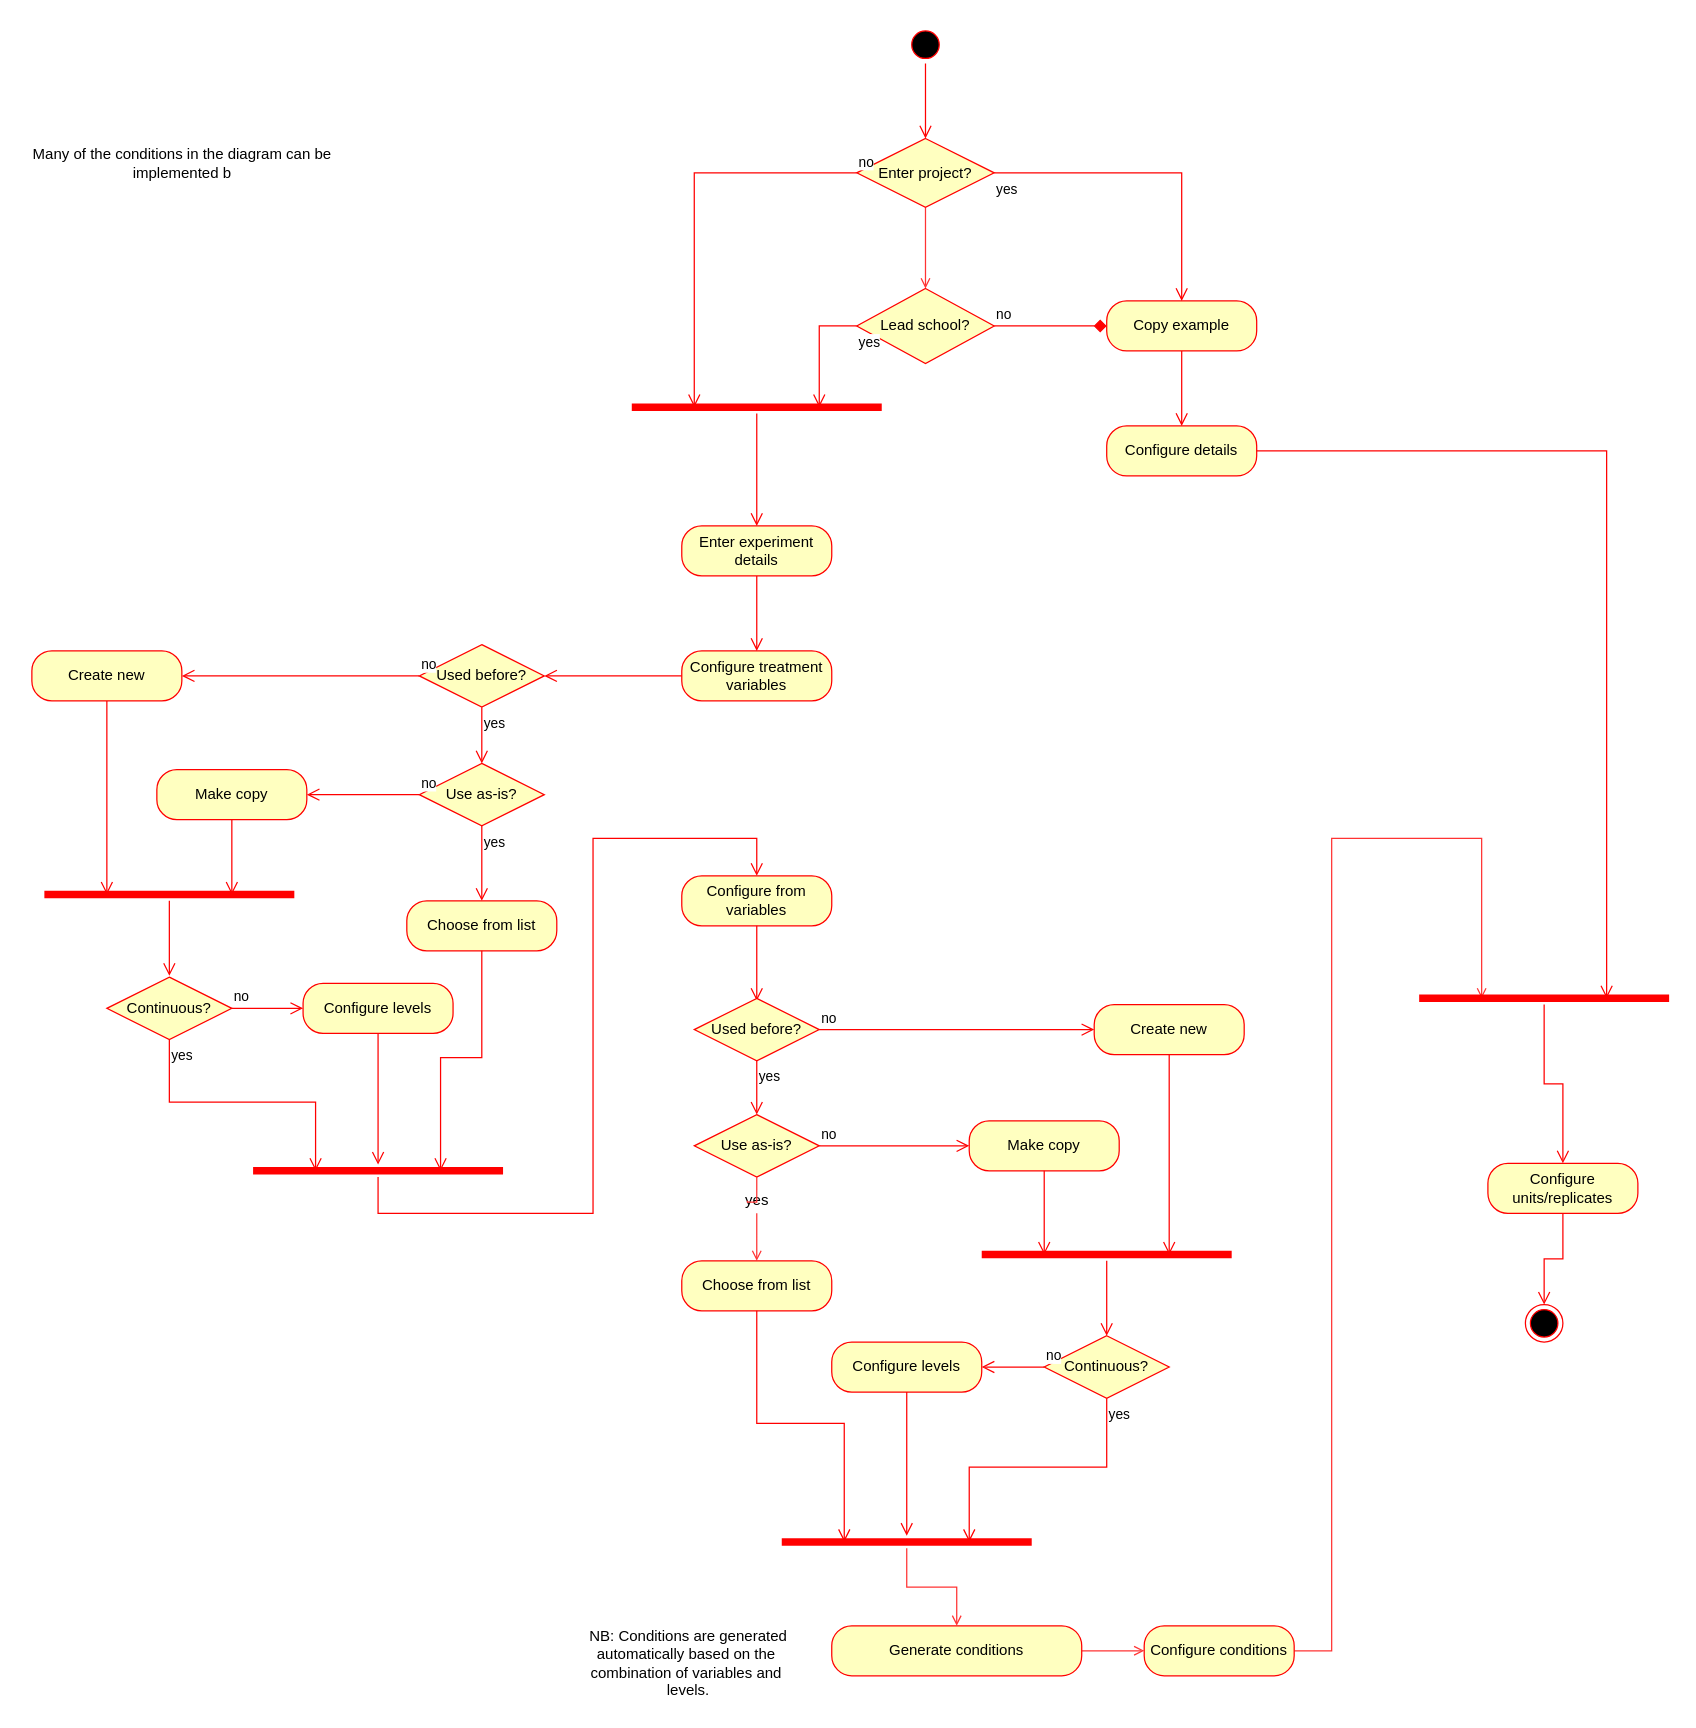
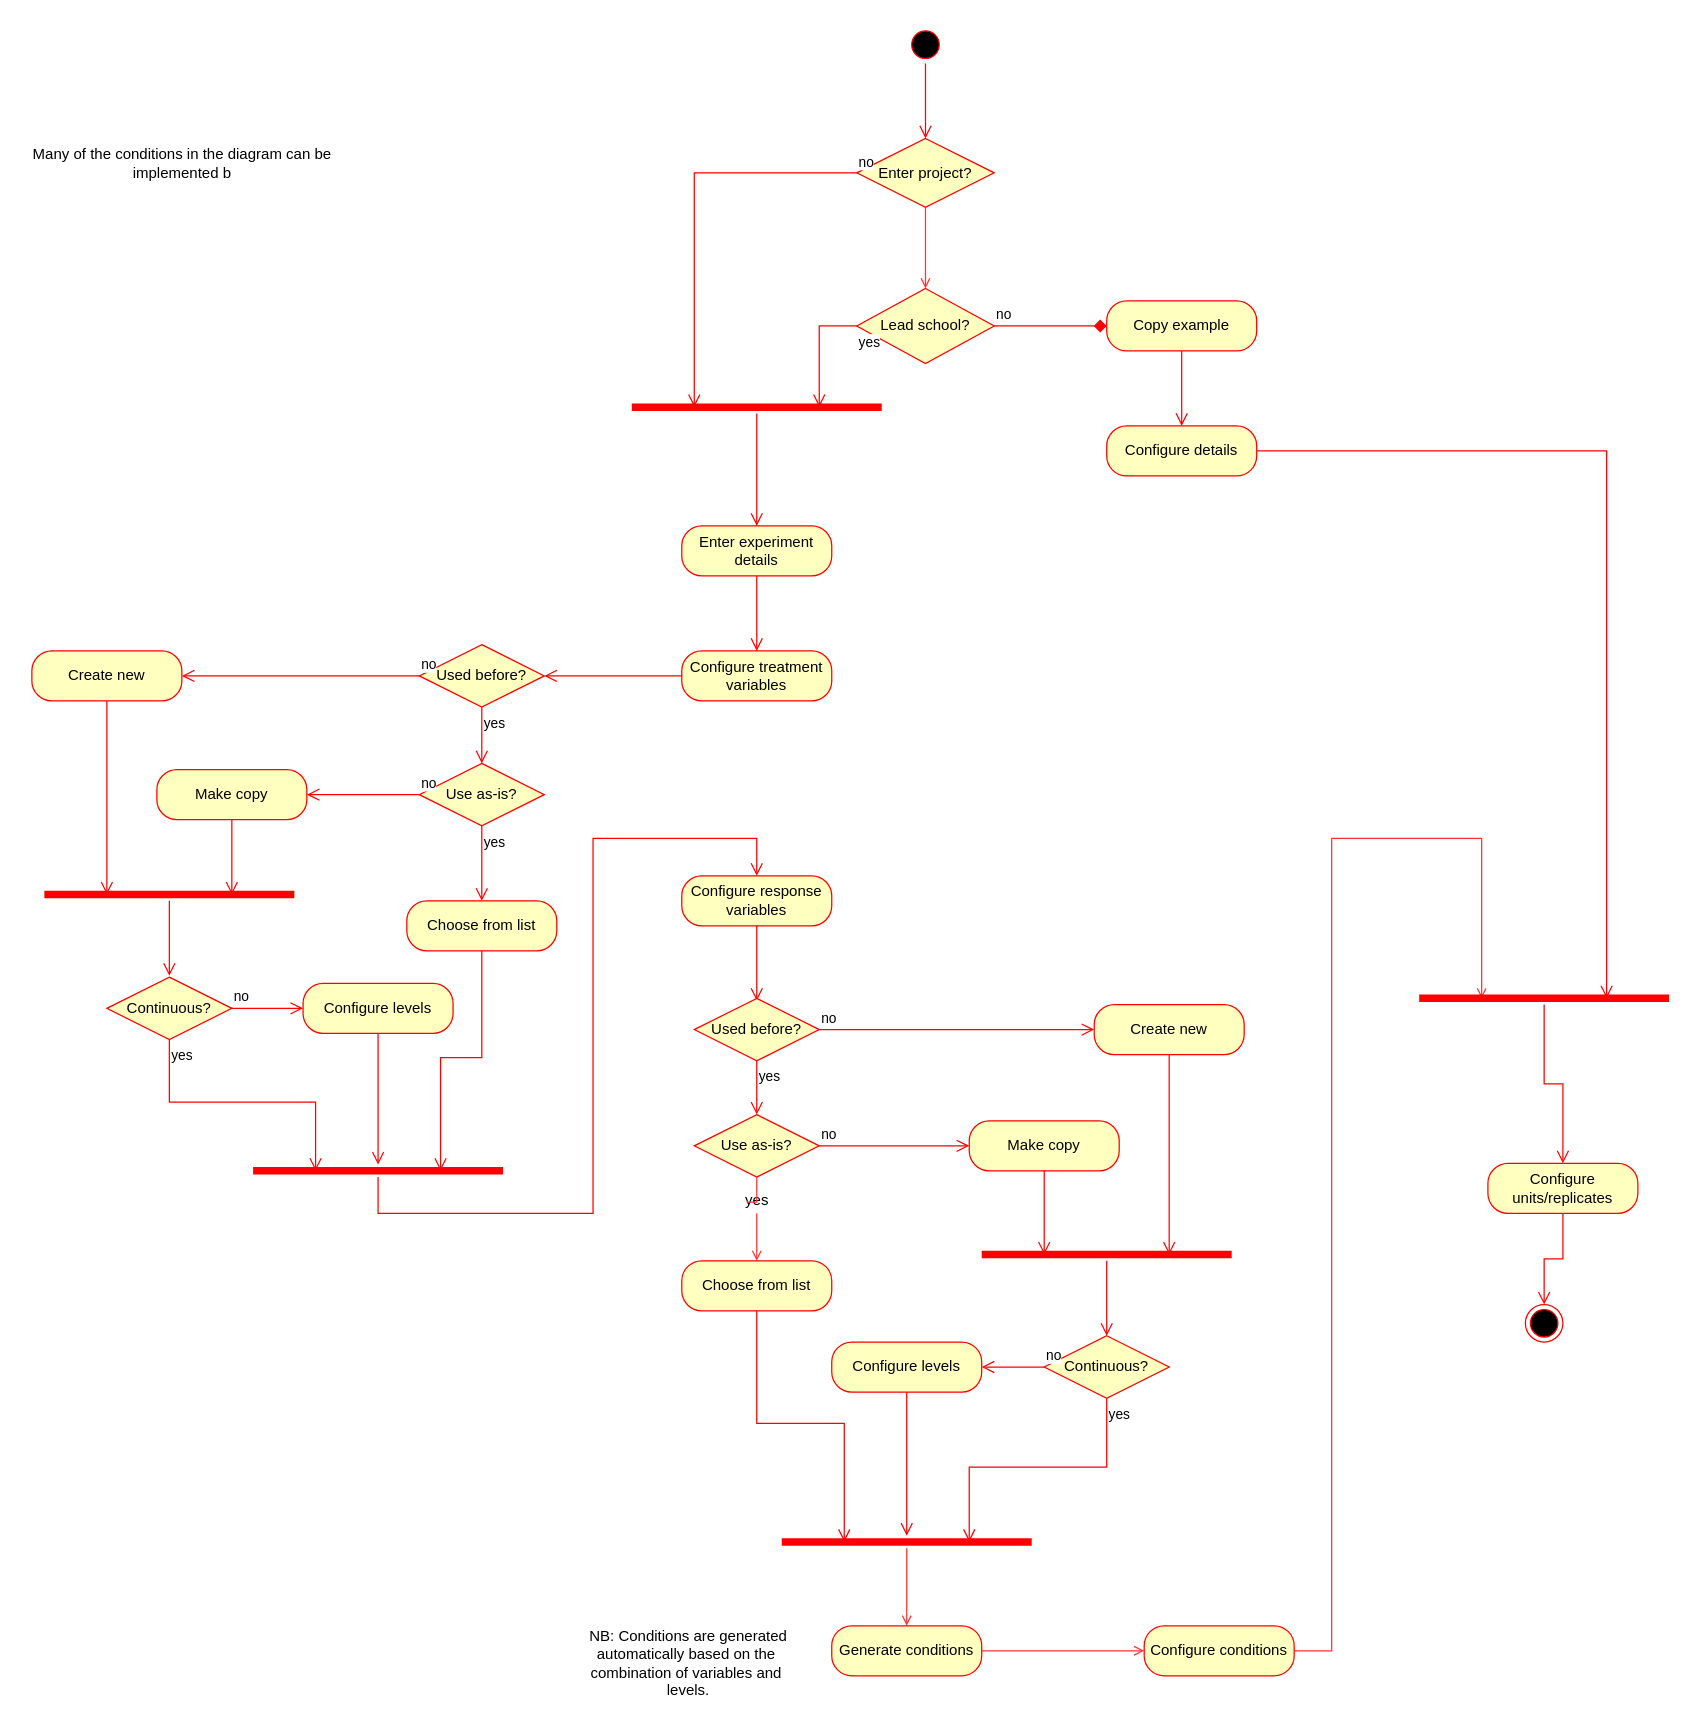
- <mxCell id="7" value="yes" style="edgeStyle=orthogonalEdgeStyle;html=1;align=left;verticalAlign=top;endArrow=open;endSize=8;strokeColor=#ff0000;rounded=0;" edge="1" source="5" parent="1" target="11"><mxGeometry x="-1" relative="1" as="geometry"><mxPoint x="740" y="230" as="targetPoint" /></mxGeometry></mxCell>
- <mxCell id="38" value="Configure from variables" style="rounded=1;whiteSpace=wrap;html=1;arcSize=40;fontColor=#000000;fillColor=#ffffc0;strokeColor=#ff0000;" vertex="1" parent="1"><mxGeometry x="545" y="700" width="120" height="40" as="geometry" /></mxCell>
+ <mxCell id="38" value="Configure response variables" style="rounded=1;whiteSpace=wrap;html=1;arcSize=40;fontColor=#000000;fillColor=#ffffc0;strokeColor=#ff0000;" vertex="1" parent="1"><mxGeometry x="545" y="700" width="120" height="40" as="geometry" /></mxCell>
- <mxCell id="68" value="Generate conditions" style="rounded=1;whiteSpace=wrap;html=1;arcSize=40;fontColor=#000000;fillColor=#ffffc0;strokeColor=#ff0000;" vertex="1" parent="1"><mxGeometry x="665" y="1300" width="200" height="40" as="geometry" /></mxCell>
+ <mxCell id="68" value="Generate conditions" style="rounded=1;whiteSpace=wrap;html=1;arcSize=40;fontColor=#000000;fillColor=#ffffc0;strokeColor=#ff0000;" vertex="1" parent="1"><mxGeometry x="665" y="1300" width="120" height="40" as="geometry" /></mxCell>
